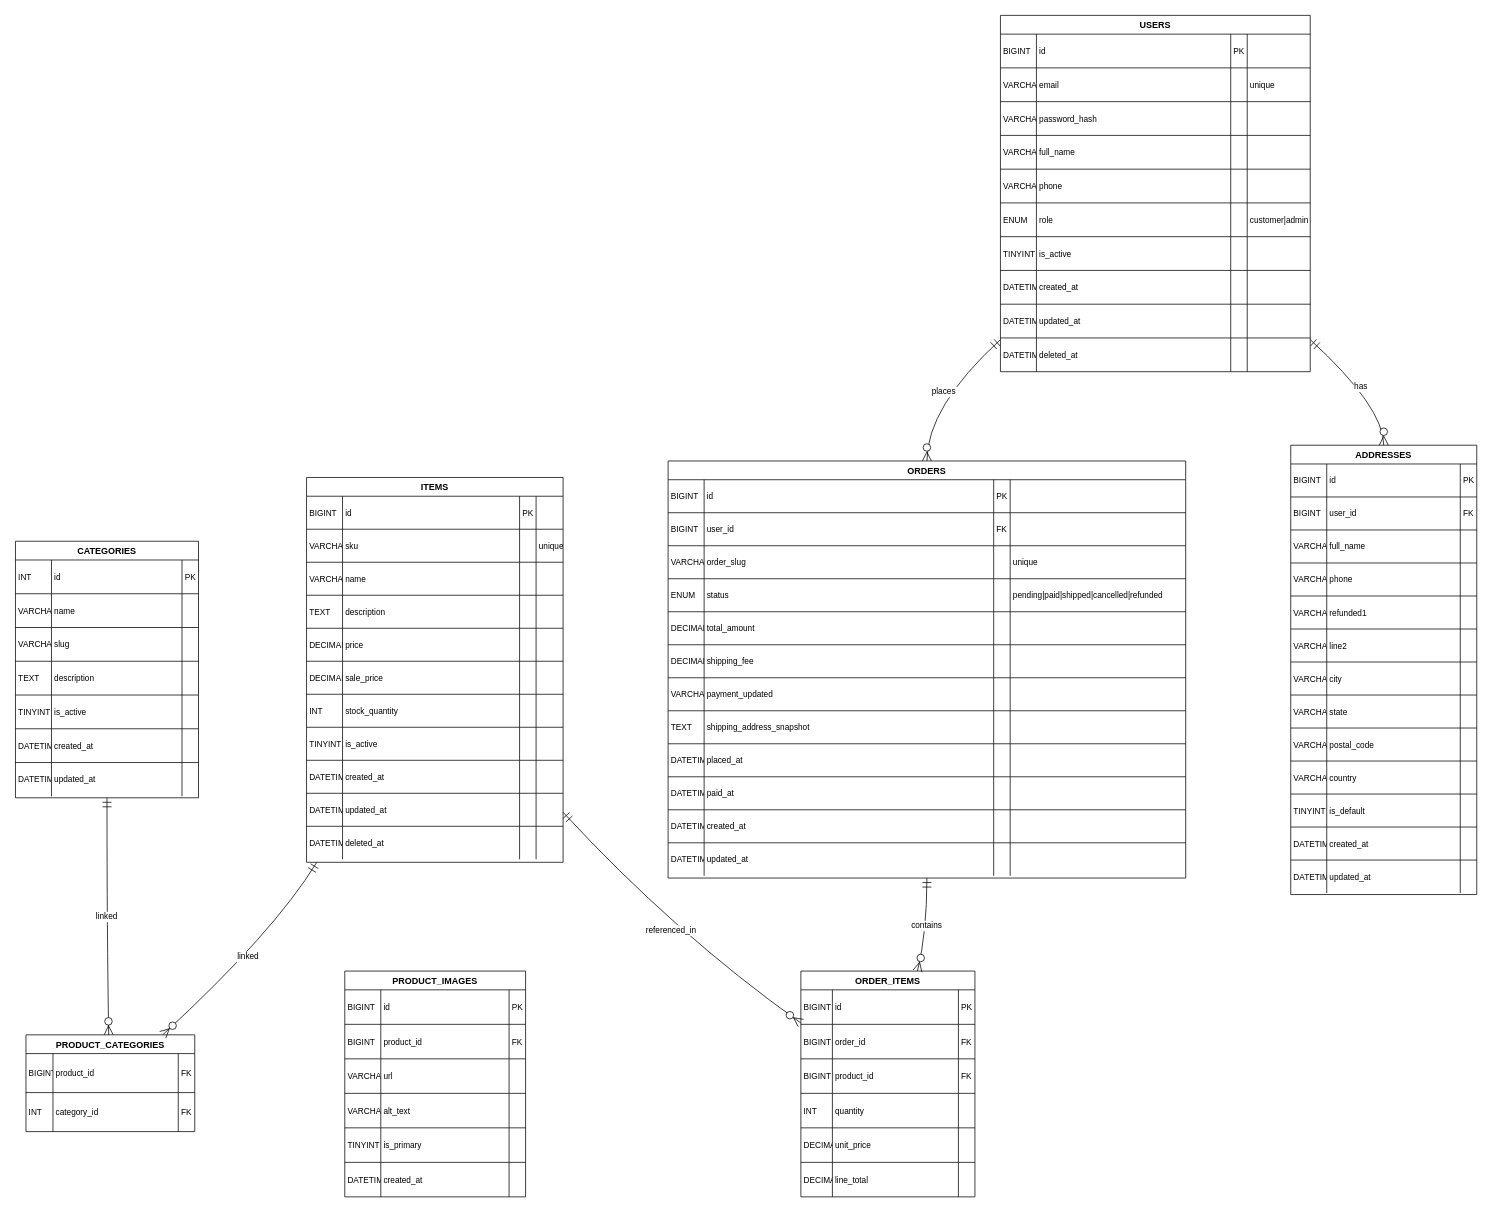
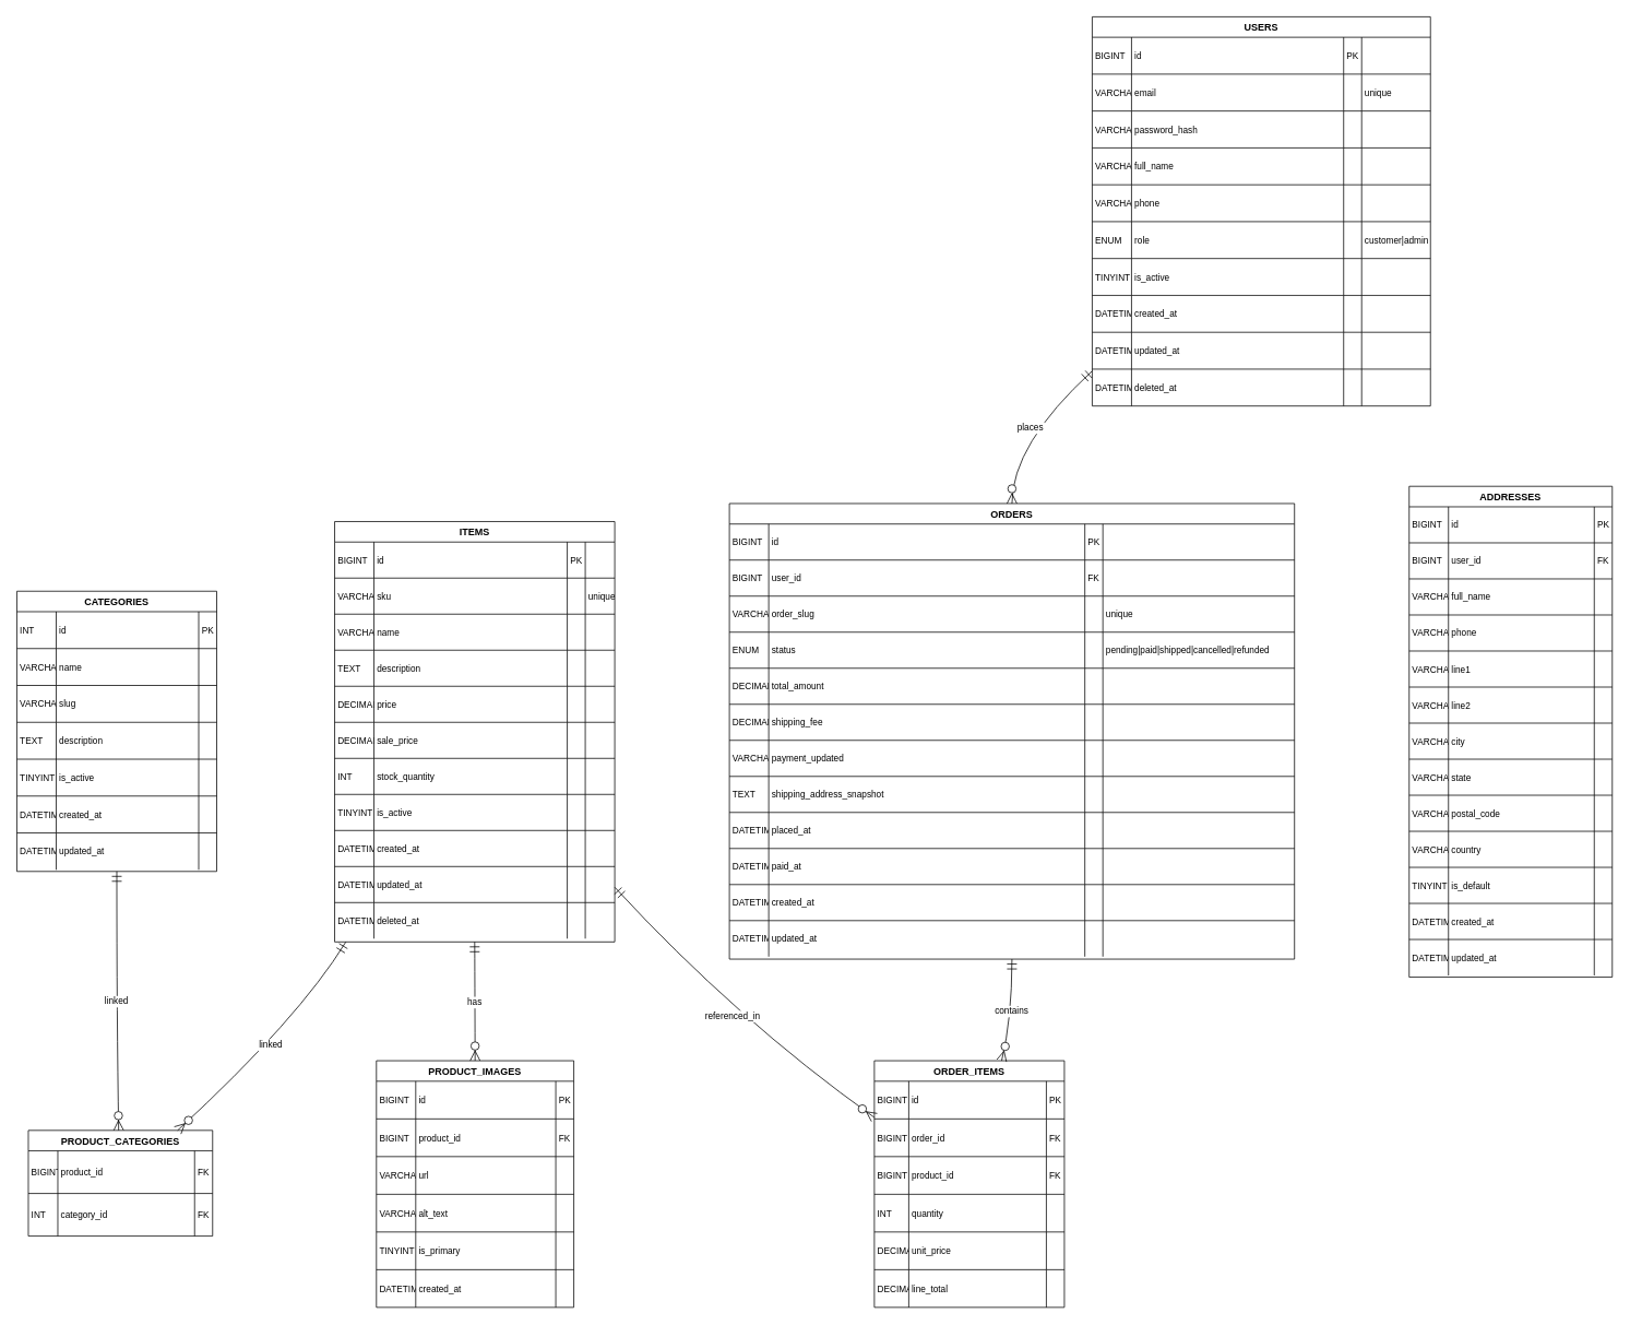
- <mxCell id="312" value="has" style="curved=1;startArrow=ERmandOne;startSize=10;;endArrow=ERzeroToMany;endSize=10;;exitX=1;exitY=0.91;entryX=0.5;entryY=0;rounded=0;" edge="1" parent="1" source="2" target="258"><mxGeometry relative="1" as="geometry"><Array as="points"><mxPoint x="1844" y="542" /></Array></mxGeometry></mxCell>
- <mxCell id="277" value="refunded1" style="shape=partialRectangle;connectable=0;fillColor=none;top=0;left=0;bottom=0;right=0;align=left;spacingLeft=2;overflow=hidden;fontSize=11;" vertex="1" parent="275"><mxGeometry x="48" width="178" height="44" as="geometry"><mxRectangle width="178" height="44" as="alternateBounds" /></mxGeometry></mxCell>
+ <mxCell id="277" value="line1" style="shape=partialRectangle;connectable=0;fillColor=none;top=0;left=0;bottom=0;right=0;align=left;spacingLeft=2;overflow=hidden;fontSize=11;" vertex="1" parent="275"><mxGeometry x="48" width="178" height="44" as="geometry"><mxRectangle width="178" height="44" as="alternateBounds" /></mxGeometry></mxCell>
+ <mxCell id="315" value="has" style="curved=1;startArrow=ERmandOne;startSize=10;;endArrow=ERzeroToMany;endSize=10;;exitX=0.5;exitY=1;entryX=0.5;entryY=0;rounded=0;" edge="1" parent="1" source="82" target="147"><mxGeometry relative="1" as="geometry"><Array as="points" /></mxGeometry></mxCell>
